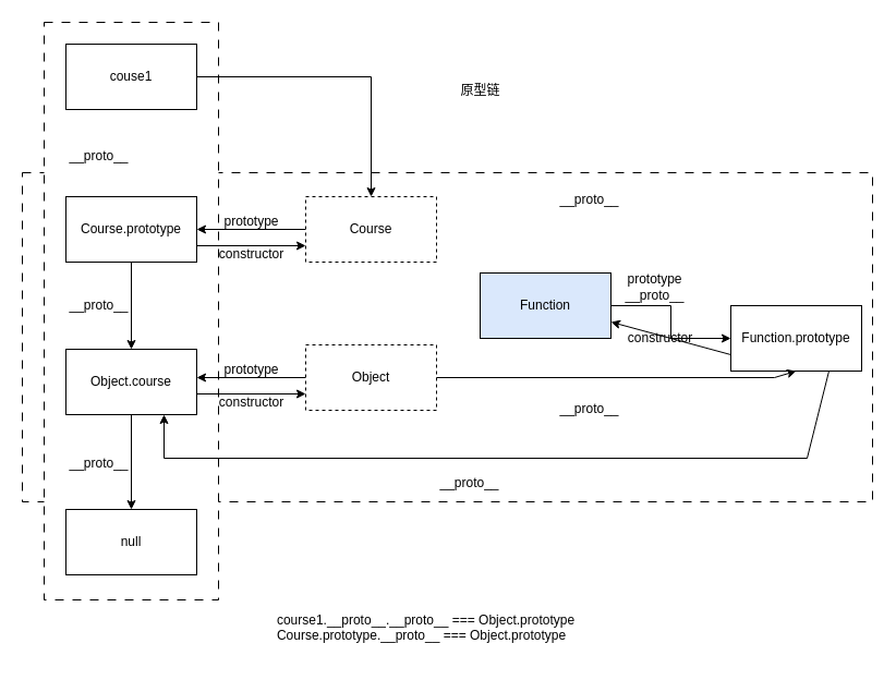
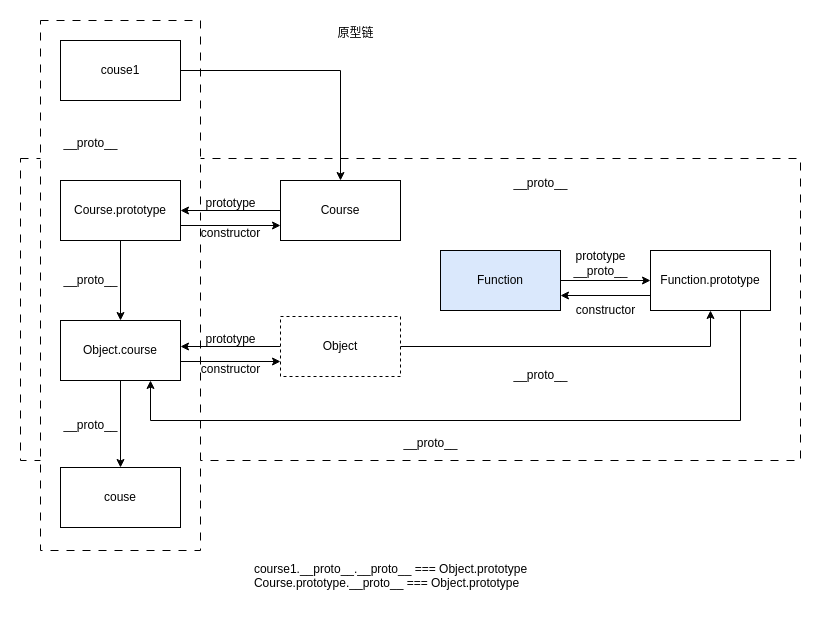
- <mxCell id="33" value="原型链" style="text;html=1;align=center;verticalAlign=middle;resizable=0;points=[];autosize=1;strokeColor=none;fillColor=none;" parent="1" vertex="1"><mxGeometry x="410" y="68" width="60" height="30" as="geometry" /></mxCell>
+ <mxCell id="33" value="原型链" style="text;html=1;align=center;verticalAlign=middle;resizable=0;points=[];autosize=1;strokeColor=none;fillColor=none;" parent="1" vertex="1"><mxGeometry x="325" y="18" width="60" height="30" as="geometry" /></mxCell>
- <mxCell id="12" value="Course" style="rounded=0;whiteSpace=wrap;html=1;dashed=1;" parent="1" vertex="1"><mxGeometry x="280" y="180" width="120" height="60" as="geometry" /></mxCell>
+ <mxCell id="12" value="Course" style="rounded=0;whiteSpace=wrap;html=1;" parent="1" vertex="1"><mxGeometry x="280" y="180" width="120" height="60" as="geometry" /></mxCell>
- <mxCell id="21" value="Function.prototype" style="rounded=0;whiteSpace=wrap;html=1;" parent="1" vertex="1"><mxGeometry x="670" y="280" width="120" height="60" as="geometry" /></mxCell>
+ <mxCell id="21" value="Function.prototype" style="rounded=0;whiteSpace=wrap;html=1;" parent="1" vertex="1"><mxGeometry x="650" y="250" width="120" height="60" as="geometry" /></mxCell>
- <mxCell id="10" value="null" style="rounded=0;whiteSpace=wrap;html=1;" parent="1" vertex="1"><mxGeometry x="60" y="467" width="120" height="60" as="geometry" /></mxCell>
+ <mxCell id="10" value="couse" style="rounded=0;whiteSpace=wrap;html=1;" parent="1" vertex="1"><mxGeometry x="60" y="467" width="120" height="60" as="geometry" /></mxCell>
